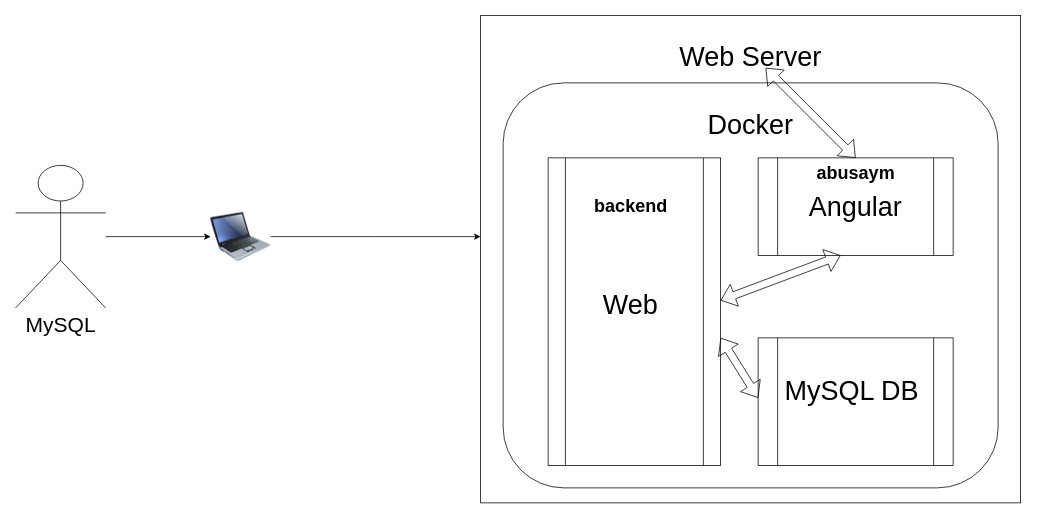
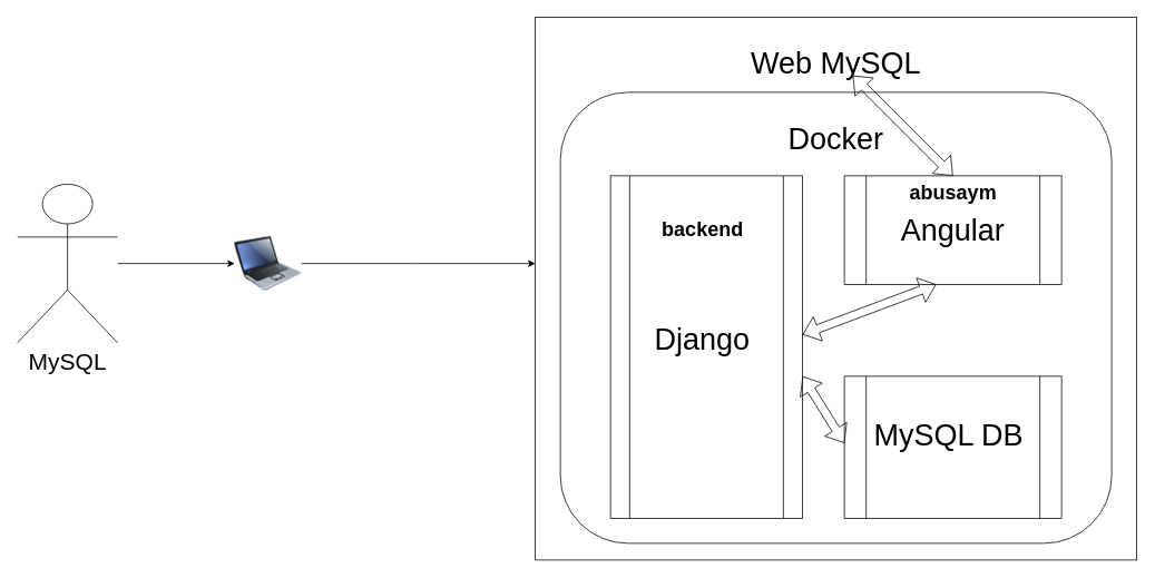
- <mxCell id="3" value="&lt;font style=&quot;font-size: 36px;&quot;&gt;Web Server&lt;/font&gt;" style="text;html=1;align=center;verticalAlign=middle;whiteSpace=wrap;rounded=0;movable=0;resizable=0;rotatable=0;deletable=0;editable=0;locked=1;connectable=0;" vertex="1" parent="1"><mxGeometry x="890" y="20" width="220" height="110" as="geometry" /></mxCell>
+ <mxCell id="3" value="&lt;font style=&quot;font-size: 36px;&quot;&gt;Web MySQL&lt;/font&gt;" style="text;html=1;align=center;verticalAlign=middle;whiteSpace=wrap;rounded=0;movable=0;resizable=0;rotatable=0;deletable=0;editable=0;locked=1;connectable=0;" vertex="1" parent="1"><mxGeometry x="890" y="20" width="220" height="110" as="geometry" /></mxCell>
- <mxCell id="7" value="&lt;font style=&quot;font-size: 36px;&quot;&gt;Web&lt;/font&gt;" style="text;html=1;align=center;verticalAlign=middle;whiteSpace=wrap;rounded=0;movable=0;resizable=0;rotatable=0;deletable=0;editable=0;locked=1;connectable=0;" vertex="1" parent="1"><mxGeometry x="730" y="350" width="220" height="110" as="geometry" /></mxCell>
+ <mxCell id="7" value="&lt;font style=&quot;font-size: 36px;&quot;&gt;Django&lt;/font&gt;" style="text;html=1;align=center;verticalAlign=middle;whiteSpace=wrap;rounded=0;movable=0;resizable=0;rotatable=0;deletable=0;editable=0;locked=1;connectable=0;" vertex="1" parent="1"><mxGeometry x="730" y="350" width="220" height="110" as="geometry" /></mxCell>
